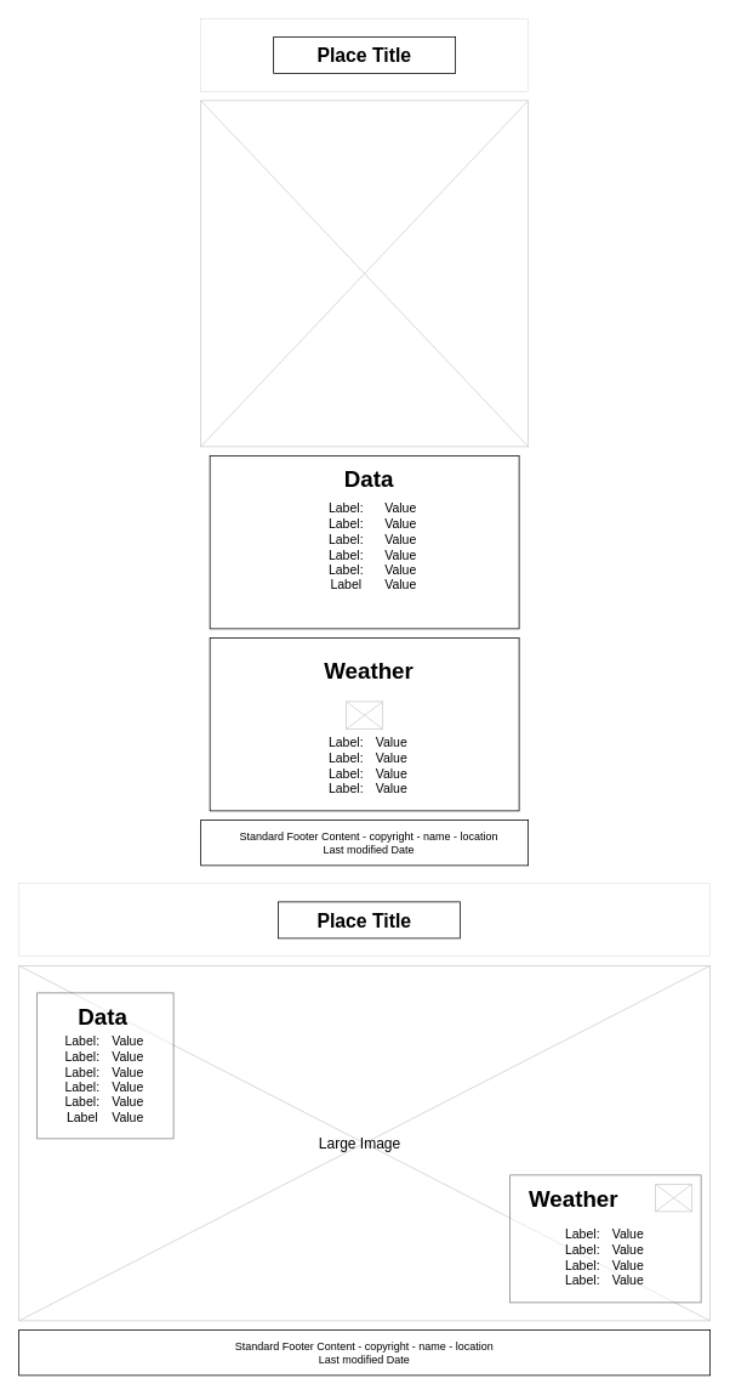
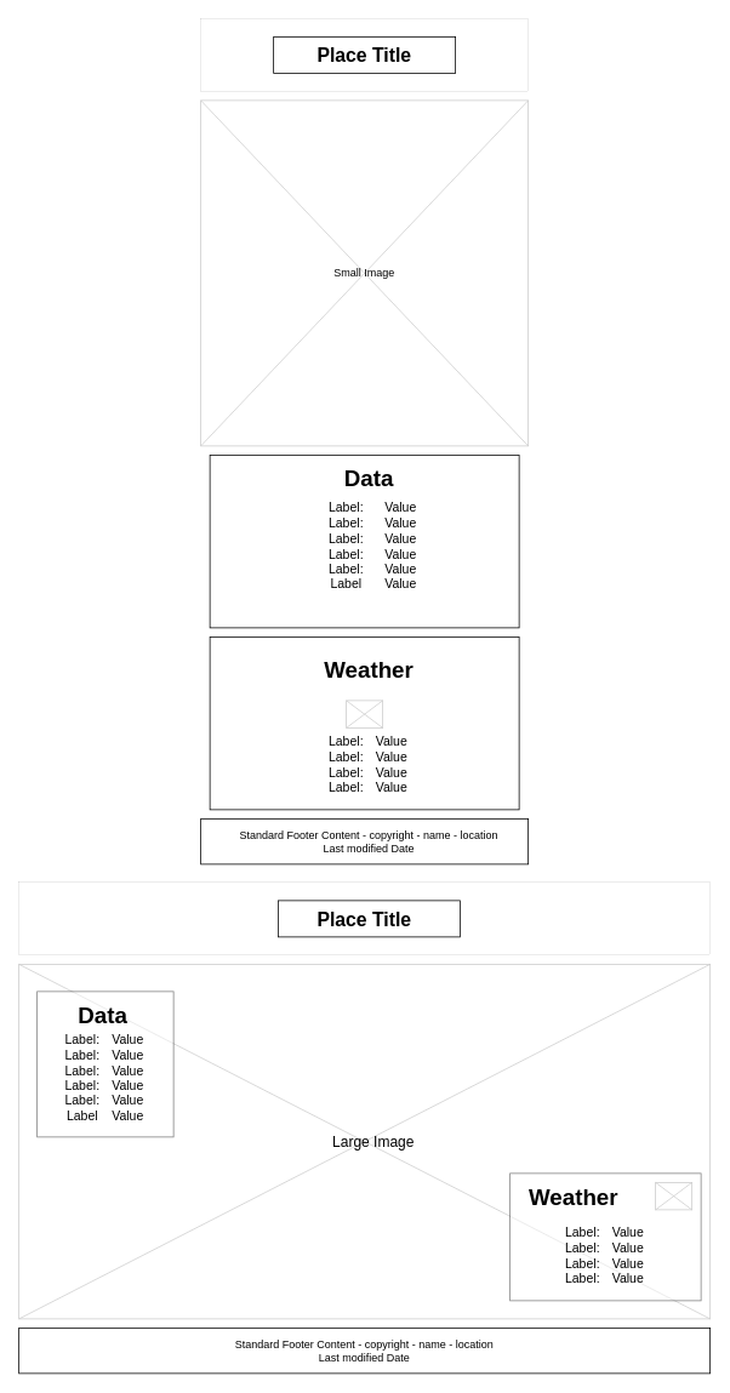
+ <mxCell id="15" value="Small Image" style="text;html=1;align=center;verticalAlign=middle;whiteSpace=wrap;rounded=0;" parent="1" vertex="1"><mxGeometry x="355" y="285" width="90" height="30" as="geometry" /></mxCell>
- <mxCell id="33" value="&lt;font style=&quot;font-size: 16px;&quot;&gt;Large Image&lt;/font&gt;" style="text;html=1;align=center;verticalAlign=middle;whiteSpace=wrap;rounded=0;" vertex="1" parent="1"><mxGeometry x="310" y="1240" width="170" height="30" as="geometry" /></mxCell>
+ <mxCell id="33" value="&lt;font style=&quot;font-size: 16px;&quot;&gt;Large Image&lt;/font&gt;" style="text;html=1;align=center;verticalAlign=middle;whiteSpace=wrap;rounded=0;" vertex="1" parent="1"><mxGeometry x="325" y="1240" width="170" height="30" as="geometry" /></mxCell>
